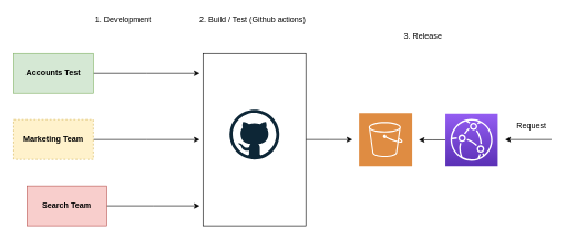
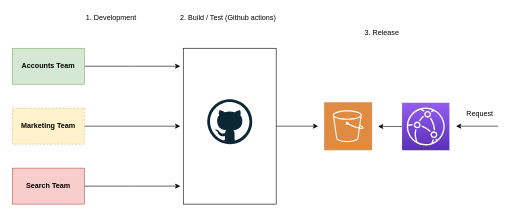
- <mxCell id="3" value="Accounts Test" style="rounded=0;whiteSpace=wrap;html=1;fillColor=#d5e8d4;strokeColor=#82b366;fontStyle=1" vertex="1" parent="1"><mxGeometry x="20" y="80" width="120" height="60" as="geometry" /></mxCell>
+ <mxCell id="3" value="Accounts Team" style="rounded=0;whiteSpace=wrap;html=1;fillColor=#d5e8d4;strokeColor=#82b366;fontStyle=1" vertex="1" parent="1"><mxGeometry x="20" y="80" width="120" height="60" as="geometry" /></mxCell>
- <mxCell id="7" value="Search Team" style="rounded=0;whiteSpace=wrap;html=1;fillColor=#f8cecc;strokeColor=#b85450;fontStyle=1" vertex="1" parent="1"><mxGeometry x="40" y="280" width="120" height="60" as="geometry" /></mxCell>
+ <mxCell id="7" value="Search Team" style="rounded=0;whiteSpace=wrap;html=1;fillColor=#f8cecc;strokeColor=#b85450;fontStyle=1" vertex="1" parent="1"><mxGeometry x="20" y="280" width="120" height="60" as="geometry" /></mxCell>
